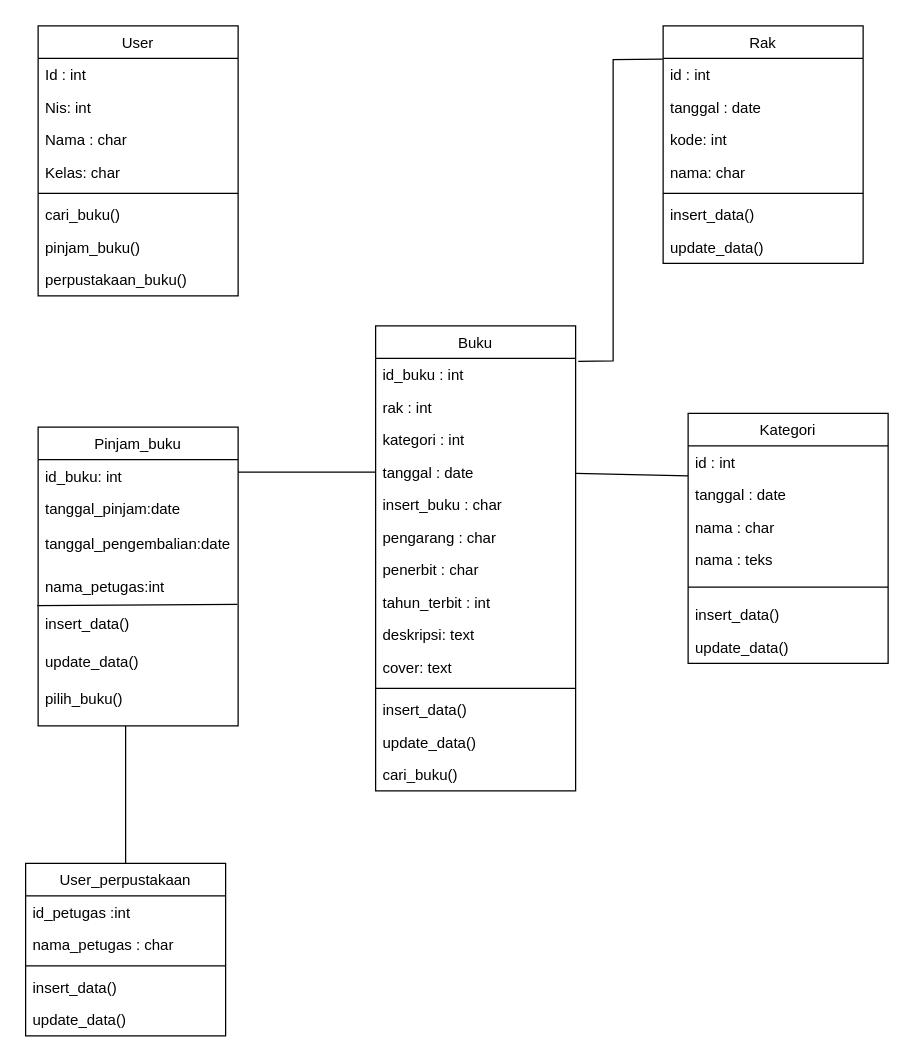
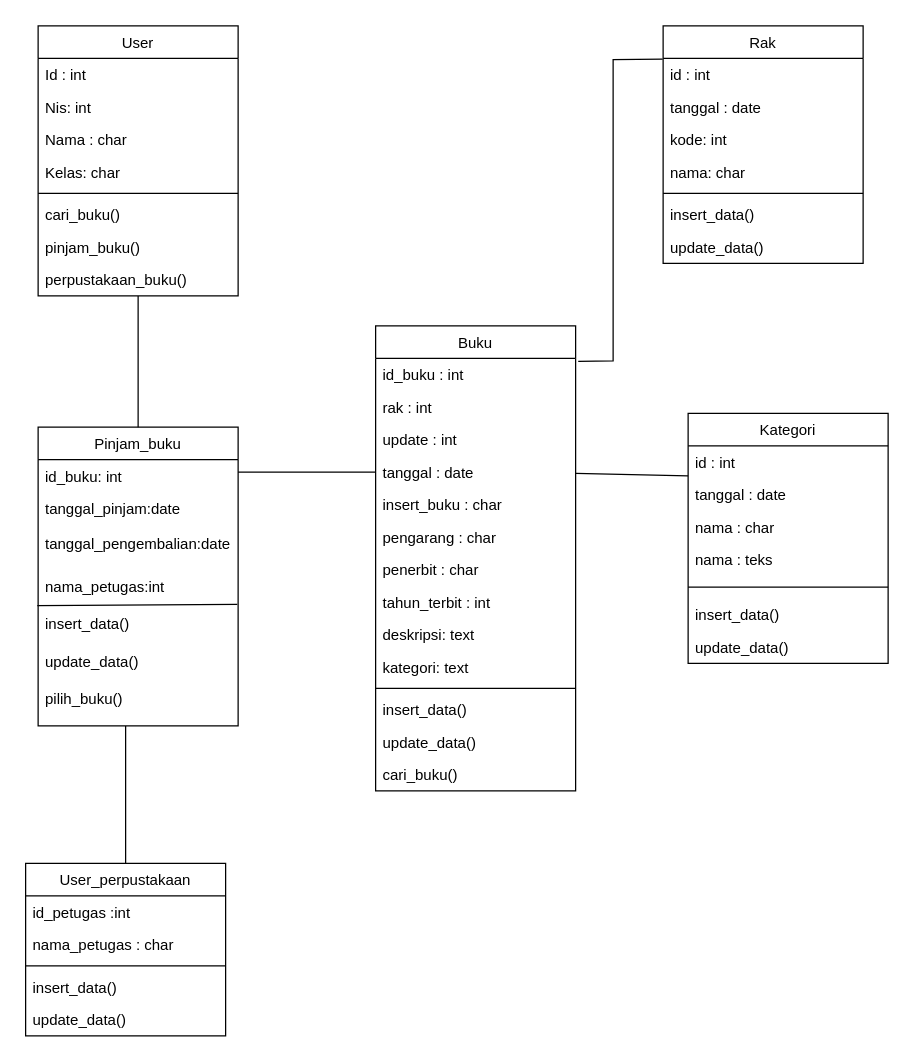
+ <mxCell id="57" value="" style="endArrow=none;html=1;rounded=0;exitX=0.5;exitY=0;exitDx=0;exitDy=0;" parent="1" source="32" target="10" edge="1"><mxGeometry width="50" height="50" relative="1" as="geometry"><mxPoint x="100" y="330" as="sourcePoint" /><mxPoint x="100" y="240" as="targetPoint" /></mxGeometry></mxCell>
- <mxCell id="14" value="kategori : int" style="text;align=left;verticalAlign=top;spacingLeft=4;spacingRight=4;overflow=hidden;rotatable=0;points=[[0,0.5],[1,0.5]];portConstraint=eastwest;rounded=0;shadow=0;html=0;" vertex="1" parent="11"><mxGeometry y="78" width="160" height="26" as="geometry" /></mxCell>
+ <mxCell id="14" value="update : int" style="text;align=left;verticalAlign=top;spacingLeft=4;spacingRight=4;overflow=hidden;rotatable=0;points=[[0,0.5],[1,0.5]];portConstraint=eastwest;rounded=0;shadow=0;html=0;" vertex="1" parent="11"><mxGeometry y="78" width="160" height="26" as="geometry" /></mxCell>
- <mxCell id="21" value="cover: text" style="text;align=left;verticalAlign=top;spacingLeft=4;spacingRight=4;overflow=hidden;rotatable=0;points=[[0,0.5],[1,0.5]];portConstraint=eastwest;rounded=0;shadow=0;html=0;" vertex="1" parent="11"><mxGeometry y="260" width="160" height="26" as="geometry" /></mxCell>
+ <mxCell id="21" value="kategori: text" style="text;align=left;verticalAlign=top;spacingLeft=4;spacingRight=4;overflow=hidden;rotatable=0;points=[[0,0.5],[1,0.5]];portConstraint=eastwest;rounded=0;shadow=0;html=0;" vertex="1" parent="11"><mxGeometry y="260" width="160" height="26" as="geometry" /></mxCell>
